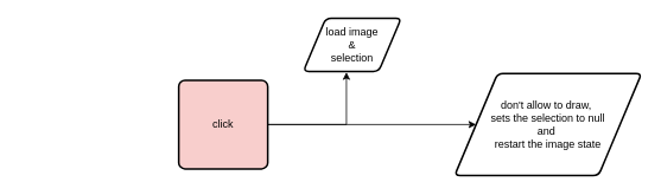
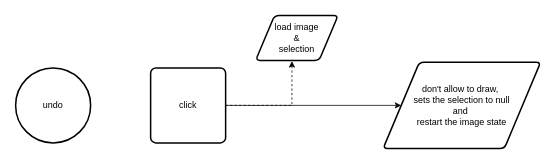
- <mxCell id="5" style="edgeStyle=orthogonalEdgeStyle;rounded=0;orthogonalLoop=1;jettySize=auto;html=1;exitX=1;exitY=0.5;exitDx=0;exitDy=0;entryX=0.44;entryY=1.017;entryDx=0;entryDy=0;entryPerimeter=0;" parent="1" source="3" target="4" edge="1"><mxGeometry relative="1" as="geometry" /></mxCell>
+ <mxCell id="5" style="edgeStyle=orthogonalEdgeStyle;rounded=0;orthogonalLoop=1;jettySize=auto;html=1;exitX=1;exitY=0.5;exitDx=0;exitDy=0;entryX=0.44;entryY=1.017;entryDx=0;entryDy=0;entryPerimeter=0;dashed=1;" parent="1" source="3" target="4" edge="1"><mxGeometry relative="1" as="geometry" /></mxCell>
+ <mxCell id="2" value="undo" style="strokeWidth=2;html=1;shape=mxgraph.flowchart.start_2;whiteSpace=wrap;" parent="1" vertex="1"><mxGeometry x="20" y="90" width="100" height="100" as="geometry" /></mxCell>
- <mxCell id="3" value="click" style="rounded=1;whiteSpace=wrap;html=1;absoluteArcSize=1;arcSize=14;strokeWidth=2;fillColor=#f8cecc;" parent="1" vertex="1"><mxGeometry x="200" y="90" width="100" height="100" as="geometry" /></mxCell>
+ <mxCell id="3" value="click" style="rounded=1;whiteSpace=wrap;html=1;absoluteArcSize=1;arcSize=14;strokeWidth=2;" parent="1" vertex="1"><mxGeometry x="200" y="90" width="100" height="100" as="geometry" /></mxCell>
